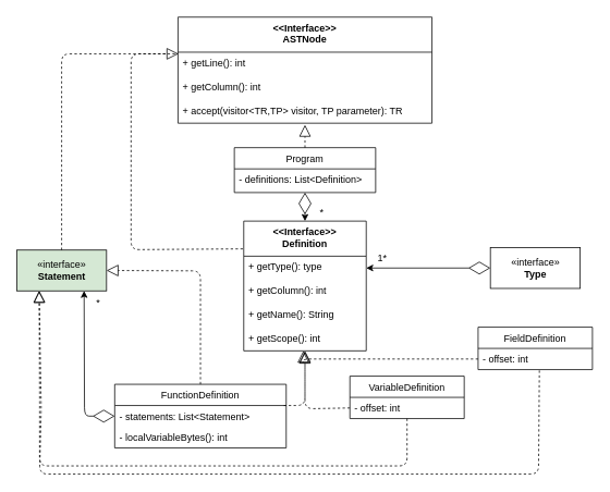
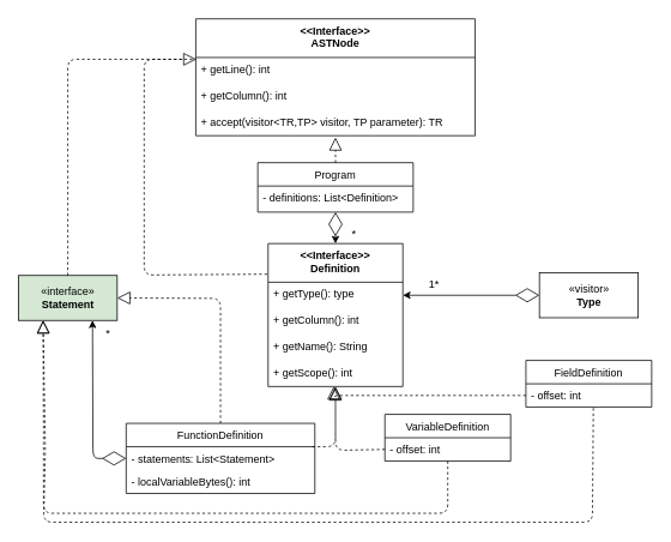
- <mxCell id="4" value="1*" style="text;html=1;strokeColor=none;fillColor=none;align=center;verticalAlign=middle;whiteSpace=wrap;rounded=0;" parent="1" vertex="1"><mxGeometry x="448" y="305.5" width="40" height="20" as="geometry" /></mxCell>
+ <mxCell id="4" value="1*" style="text;html=1;strokeColor=none;fillColor=none;align=center;verticalAlign=middle;whiteSpace=wrap;rounded=0;" parent="1" vertex="1"><mxGeometry x="463" y="305.5" width="40" height="20" as="geometry" /></mxCell>
- <mxCell id="2" value="«interface»&lt;br&gt;&lt;b&gt;Type&lt;/b&gt;" style="html=1;" parent="1" vertex="1"><mxGeometry x="600" y="302.5" width="110" height="50" as="geometry" /></mxCell>
+ <mxCell id="2" value="«visitor»&lt;br&gt;&lt;b&gt;Type&lt;/b&gt;" style="html=1;" parent="1" vertex="1"><mxGeometry x="600" y="302.5" width="110" height="50" as="geometry" /></mxCell>
